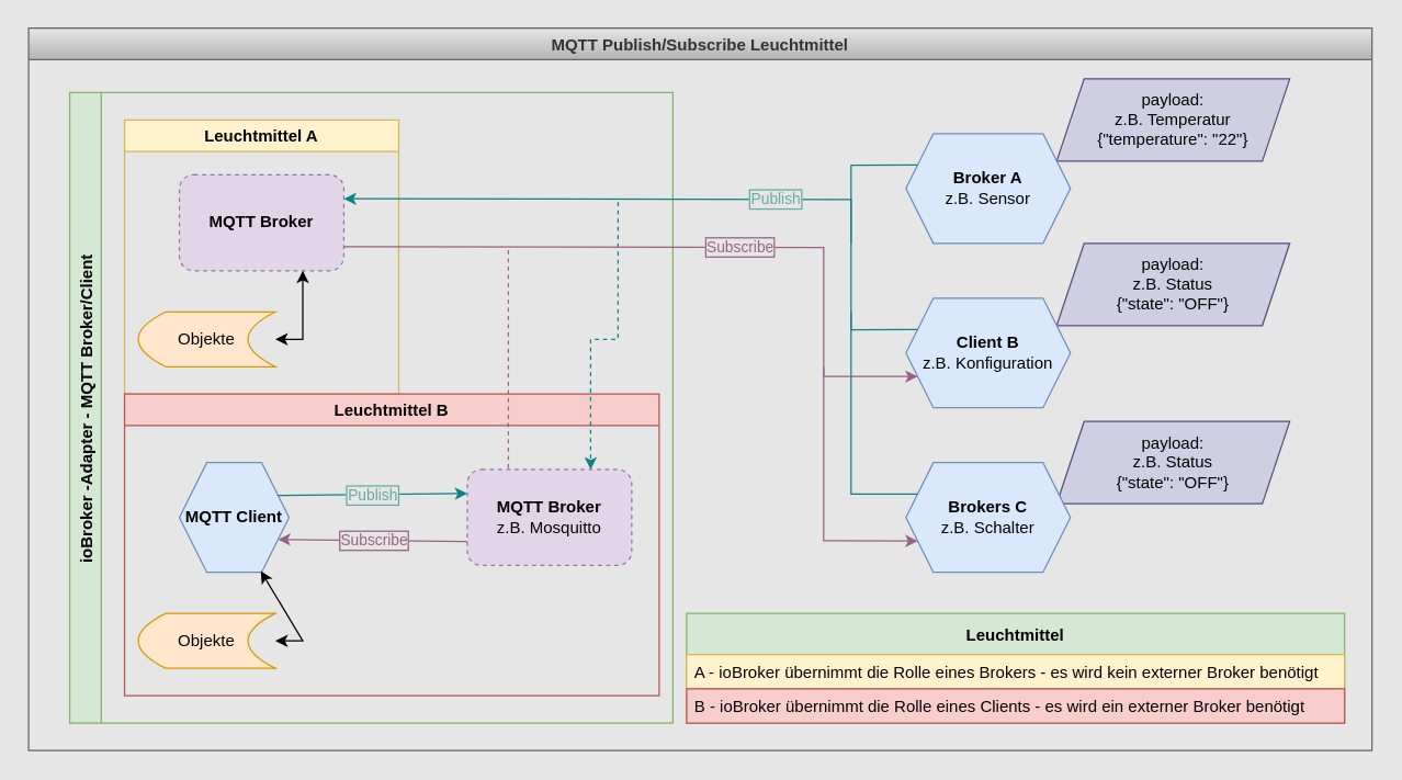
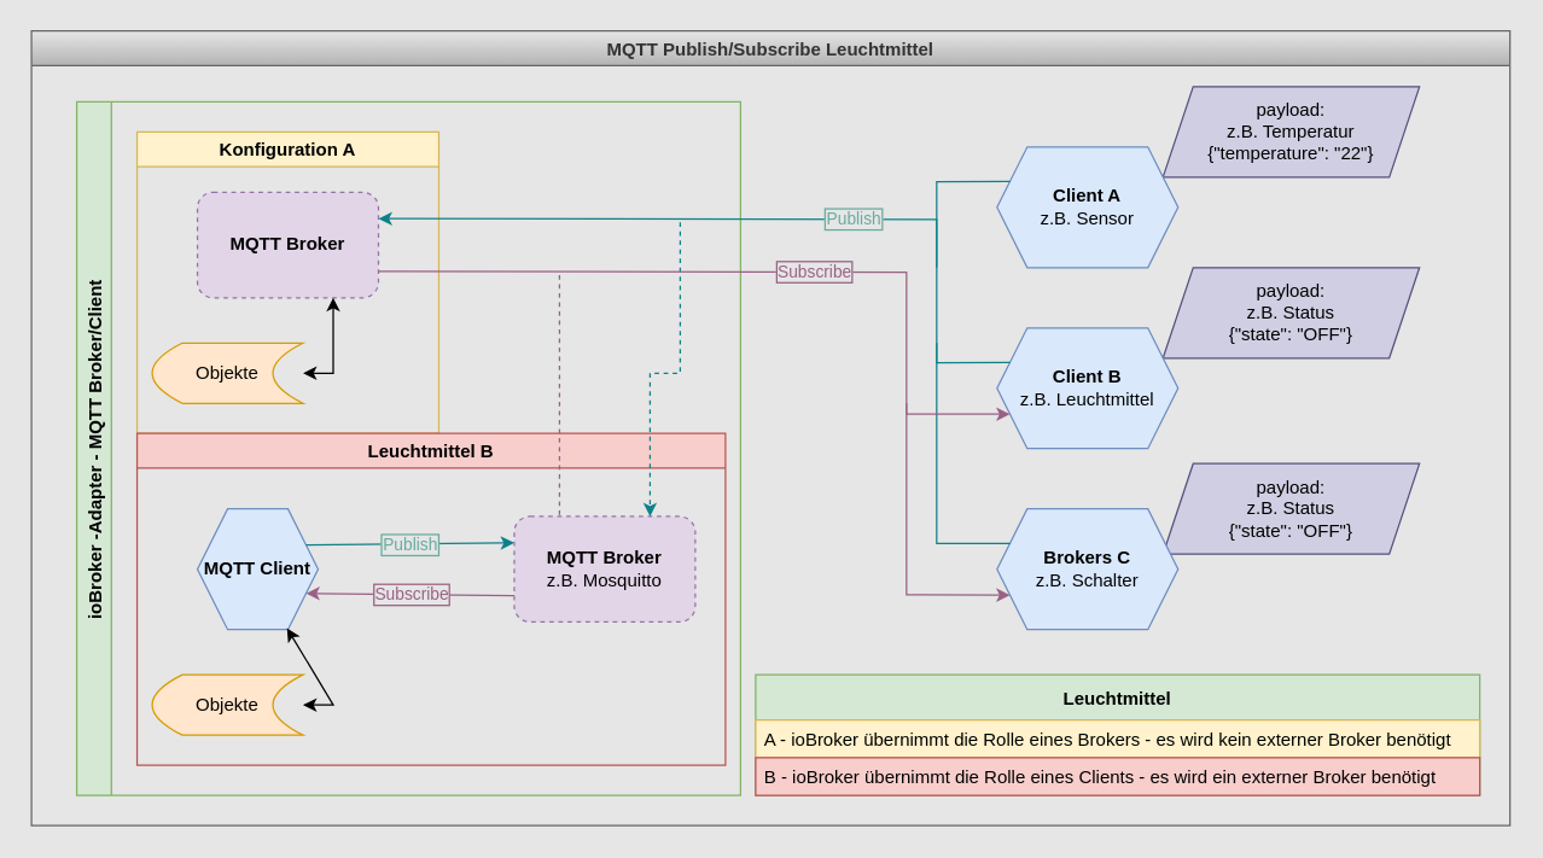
- <mxCell id="13" value="Leuchtmittel A" style="swimlane;fillColor=#fff2cc;strokeColor=#d6b656;" parent="12" vertex="1"><mxGeometry x="40" y="20" width="200" height="200" as="geometry" /></mxCell>
+ <mxCell id="13" value="Konfiguration A" style="swimlane;fillColor=#fff2cc;strokeColor=#d6b656;" parent="12" vertex="1"><mxGeometry x="40" y="20" width="200" height="200" as="geometry" /></mxCell>
- <mxCell id="6" value="&lt;div&gt;&lt;b&gt;Broker A&lt;/b&gt;&lt;/div&gt;&lt;div&gt;z.B. Sensor&lt;br&gt;&lt;/div&gt;" style="shape=hexagon;perimeter=hexagonPerimeter2;whiteSpace=wrap;html=1;fixedSize=1;fillColor=#dae8fc;strokeColor=#6c8ebf;" parent="2" vertex="1"><mxGeometry x="640" y="77" width="120" height="80" as="geometry" /></mxCell>
+ <mxCell id="6" value="&lt;div&gt;&lt;b&gt;Client A&lt;/b&gt;&lt;/div&gt;&lt;div&gt;z.B. Sensor&lt;br&gt;&lt;/div&gt;" style="shape=hexagon;perimeter=hexagonPerimeter2;whiteSpace=wrap;html=1;fixedSize=1;fillColor=#dae8fc;strokeColor=#6c8ebf;" parent="2" vertex="1"><mxGeometry x="640" y="77" width="120" height="80" as="geometry" /></mxCell>
- <mxCell id="7" value="&lt;div&gt;&lt;b&gt;Client B&lt;/b&gt;&lt;br&gt;&lt;/div&gt;&lt;div&gt;z.B. Konfiguration&lt;br&gt;&lt;/div&gt;" style="shape=hexagon;perimeter=hexagonPerimeter2;whiteSpace=wrap;html=1;fixedSize=1;fillColor=#dae8fc;strokeColor=#6c8ebf;" parent="2" vertex="1"><mxGeometry x="640" y="197" width="120" height="80" as="geometry" /></mxCell>
+ <mxCell id="7" value="&lt;div&gt;&lt;b&gt;Client B&lt;/b&gt;&lt;br&gt;&lt;/div&gt;&lt;div&gt;z.B. Leuchtmittel&lt;br&gt;&lt;/div&gt;" style="shape=hexagon;perimeter=hexagonPerimeter2;whiteSpace=wrap;html=1;fixedSize=1;fillColor=#dae8fc;strokeColor=#6c8ebf;" parent="2" vertex="1"><mxGeometry x="640" y="197" width="120" height="80" as="geometry" /></mxCell>
